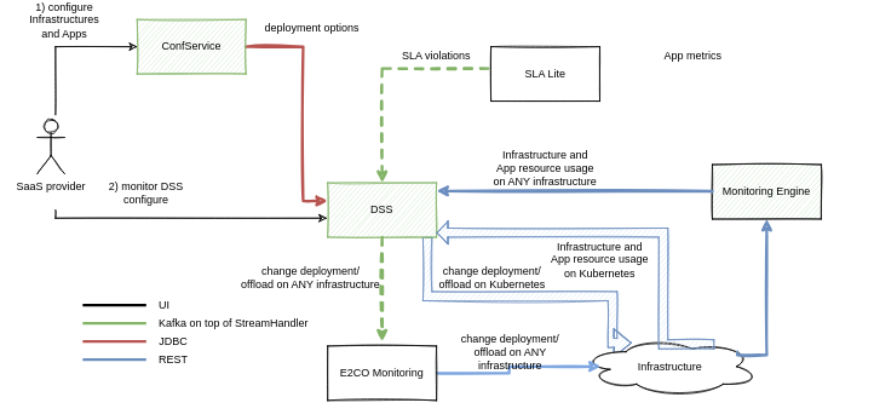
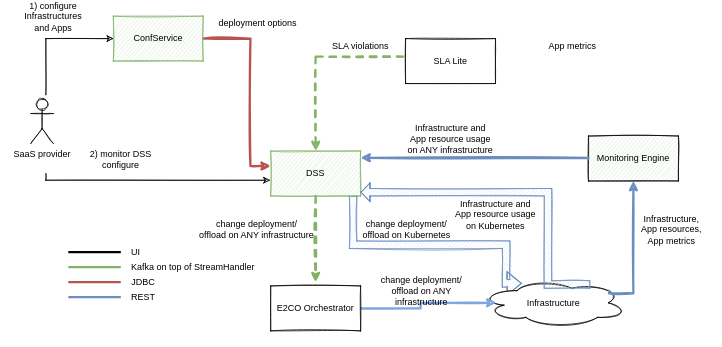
+ <mxCell id="33" value="Infrastructure, App resources, App metrics" style="text;html=1;strokeColor=none;fillColor=none;align=center;verticalAlign=middle;whiteSpace=wrap;rounded=0;shadow=0;sketch=1;" parent="1" vertex="1"><mxGeometry x="850" y="295" width="90" height="20" as="geometry" /></mxCell>
- <mxCell id="23" value="E2CO Monitoring" style="rounded=0;whiteSpace=wrap;html=1;sketch=1;" parent="1" vertex="1"><mxGeometry x="360" y="380" width="120" height="60" as="geometry" /></mxCell>
+ <mxCell id="23" value="E2CO Orchestrator" style="rounded=0;whiteSpace=wrap;html=1;sketch=1;" parent="1" vertex="1"><mxGeometry x="360" y="380" width="120" height="60" as="geometry" /></mxCell>
